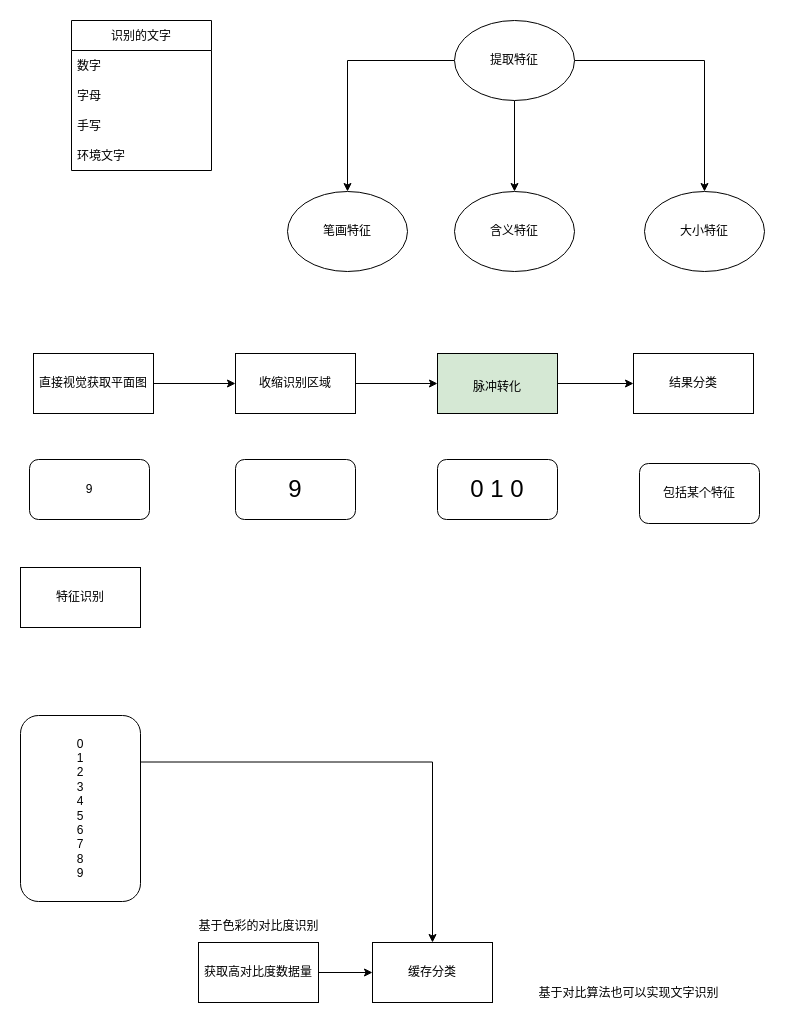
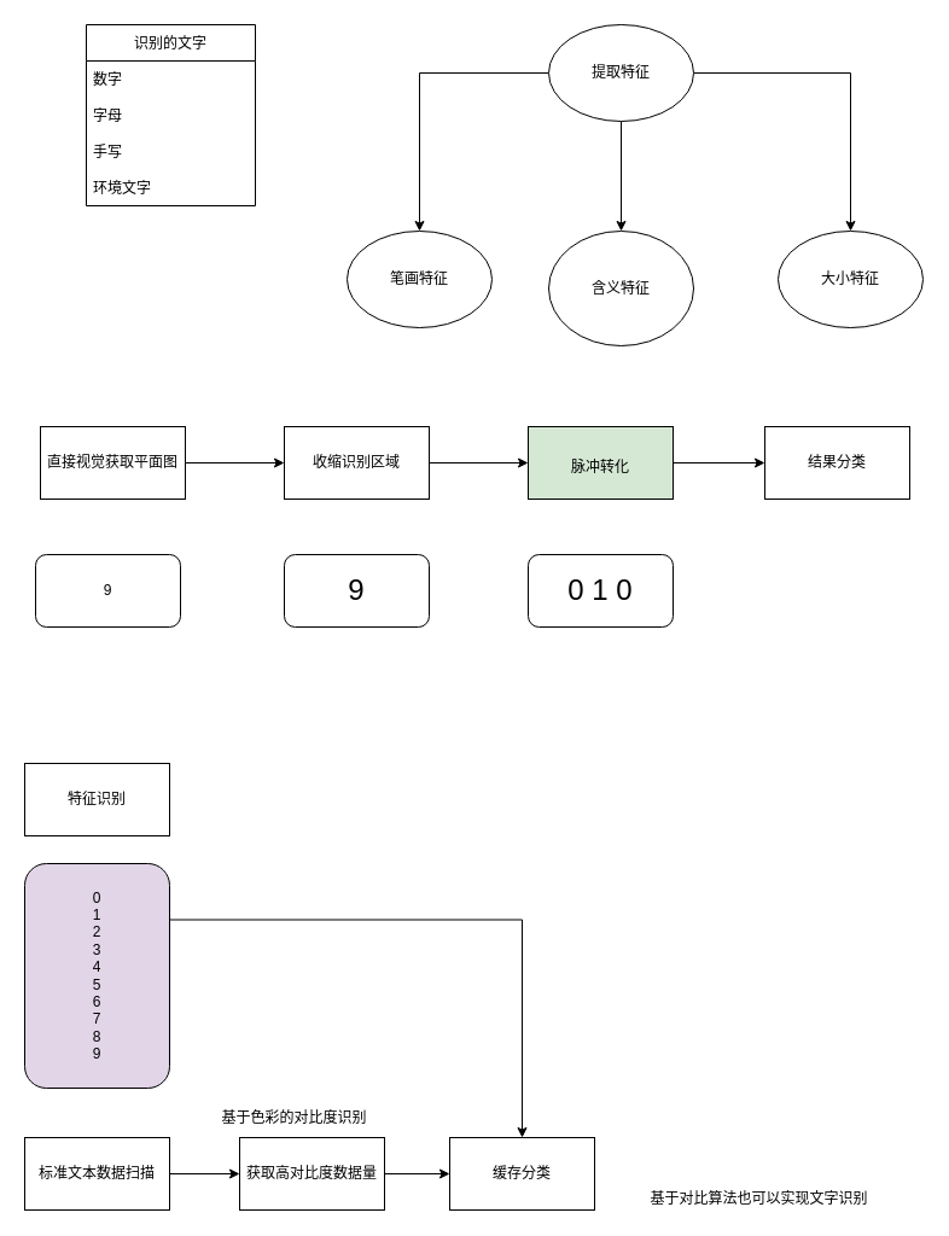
- <mxCell id="12" value="含义特征" style="ellipse;whiteSpace=wrap;html=1;" parent="1" vertex="1"><mxGeometry x="454" y="191" width="120" height="80" as="geometry" /></mxCell>
+ <mxCell id="12" value="含义特征" style="ellipse;whiteSpace=wrap;html=1;" parent="1" vertex="1"><mxGeometry x="454" y="191" width="120" height="95" as="geometry" /></mxCell>
- <mxCell id="24" value="包括某个特征" style="rounded=1;whiteSpace=wrap;html=1;fontSize=12;" parent="1" vertex="1"><mxGeometry x="639" y="463" width="120" height="60" as="geometry" /></mxCell>
- <mxCell id="25" value="特征识别" style="rounded=0;whiteSpace=wrap;html=1;fontSize=12;" parent="1" vertex="1"><mxGeometry x="20" y="567" width="120" height="60" as="geometry" /></mxCell>
+ <mxCell id="25" value="特征识别" style="rounded=0;whiteSpace=wrap;html=1;fontSize=12;" parent="1" vertex="1"><mxGeometry x="20" y="632" width="120" height="60" as="geometry" /></mxCell>
- <mxCell id="27" value="0&lt;br&gt;1&lt;br&gt;2&lt;br&gt;3&lt;br&gt;4&lt;br&gt;5&lt;br&gt;6&lt;br&gt;7&lt;br&gt;8&lt;br&gt;9" style="rounded=1;whiteSpace=wrap;html=1;fontSize=12;" parent="1" vertex="1"><mxGeometry x="20" y="715" width="120" height="186" as="geometry" /></mxCell>
+ <mxCell id="27" value="0&lt;br&gt;1&lt;br&gt;2&lt;br&gt;3&lt;br&gt;4&lt;br&gt;5&lt;br&gt;6&lt;br&gt;7&lt;br&gt;8&lt;br&gt;9" style="rounded=1;whiteSpace=wrap;html=1;fontSize=12;fillColor=#e1d5e7;" parent="1" vertex="1"><mxGeometry x="20" y="715" width="120" height="186" as="geometry" /></mxCell>
- <mxCell id="33" value="基于色彩的对比度识别" style="text;html=1;align=center;verticalAlign=middle;resizable=0;points=[];autosize=1;strokeColor=none;fillColor=none;fontSize=12;" parent="1" vertex="1"><mxGeometry x="193" y="917" width="130" height="18" as="geometry" /></mxCell>
+ <mxCell id="33" value="基于色彩的对比度识别" style="text;html=1;align=center;verticalAlign=middle;resizable=0;points=[];autosize=1;strokeColor=none;fillColor=none;fontSize=12;" parent="1" vertex="1"><mxGeometry x="178" y="917" width="130" height="18" as="geometry" /></mxCell>
+ <mxCell id="29" value="标准文本数据扫描" style="rounded=0;whiteSpace=wrap;html=1;fontSize=12;" parent="1" vertex="1"><mxGeometry x="20" y="942" width="120" height="60" as="geometry" /></mxCell>
+ <mxCell id="28" style="edgeStyle=orthogonalEdgeStyle;rounded=0;orthogonalLoop=1;jettySize=auto;html=1;exitX=1;exitY=0.5;exitDx=0;exitDy=0;fontSize=12;" parent="1" source="29" target="31" edge="1"><mxGeometry relative="1" as="geometry" /></mxCell>
